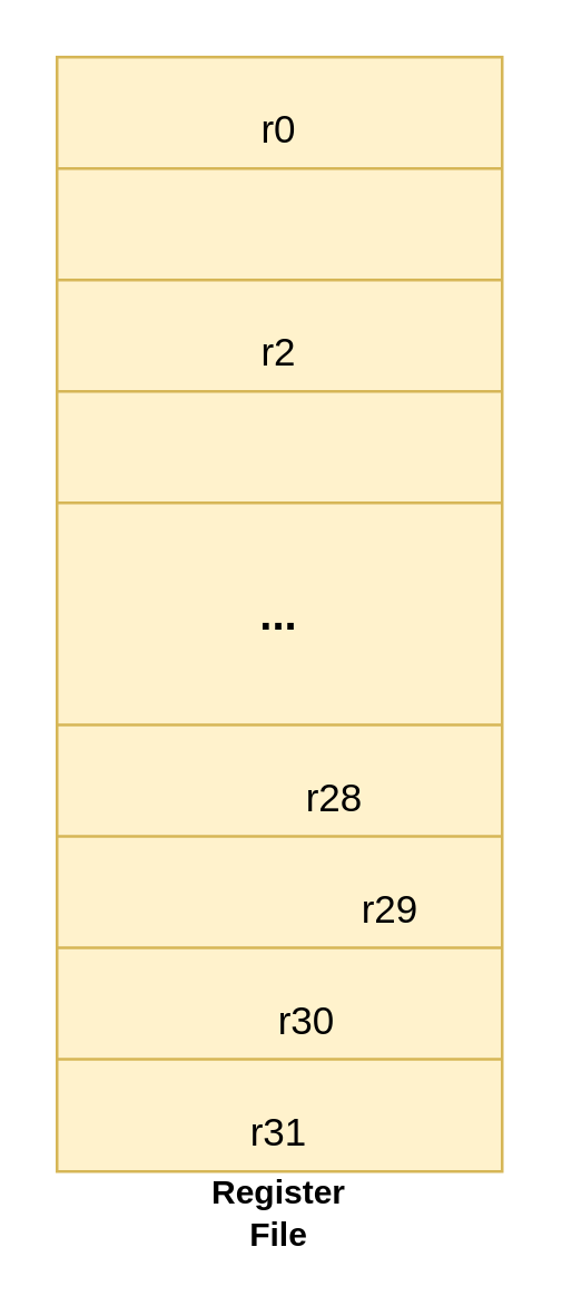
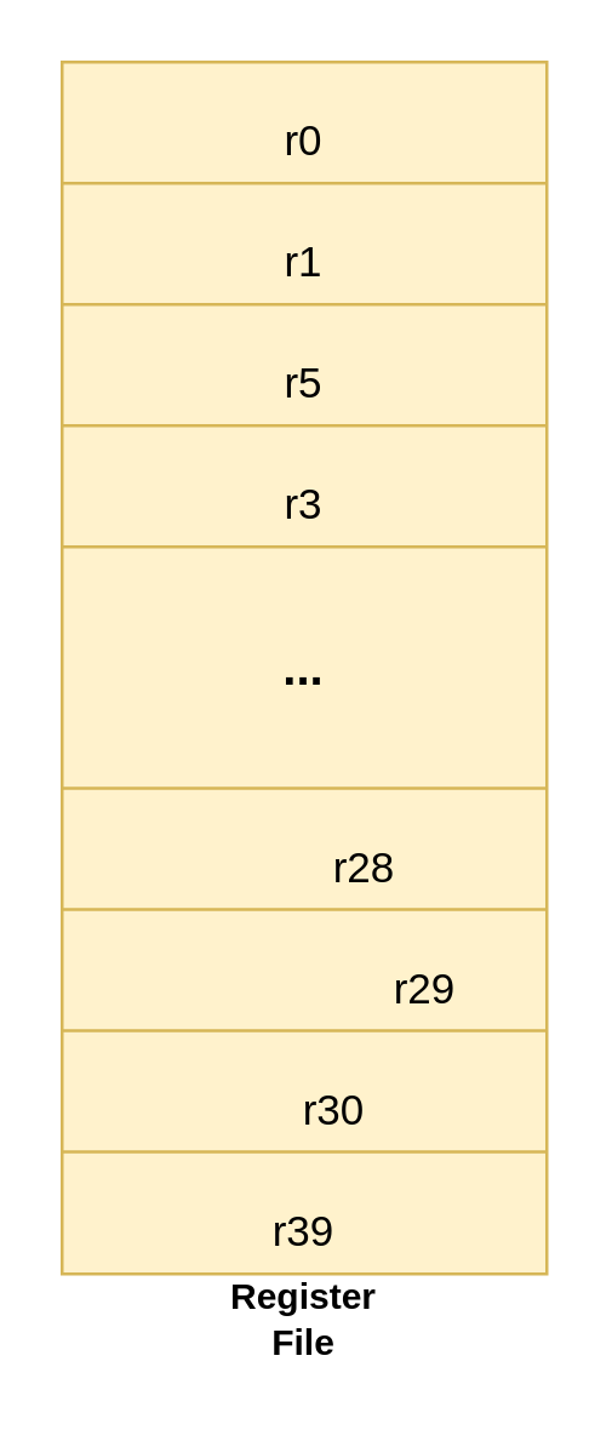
+ <mxCell id="13" value="&lt;font style=&quot;font-size: 14px&quot;&gt;r1&lt;/font&gt;" style="text;html=1;strokeColor=none;fillColor=none;align=center;verticalAlign=middle;whiteSpace=wrap;rounded=0;fontSize=16;" parent="1" vertex="1"><mxGeometry x="70" y="70" width="60" height="30" as="geometry" /></mxCell>
- <mxCell id="17" value="&lt;font style=&quot;font-size: 14px&quot;&gt;r2&lt;/font&gt;" style="text;html=1;strokeColor=none;fillColor=none;align=center;verticalAlign=middle;whiteSpace=wrap;rounded=0;fontSize=16;" parent="1" vertex="1"><mxGeometry x="70" y="110" width="60" height="30" as="geometry" /></mxCell>
+ <mxCell id="17" value="&lt;font style=&quot;font-size: 14px&quot;&gt;r5&lt;/font&gt;" style="text;html=1;strokeColor=none;fillColor=none;align=center;verticalAlign=middle;whiteSpace=wrap;rounded=0;fontSize=16;" parent="1" vertex="1"><mxGeometry x="70" y="110" width="60" height="30" as="geometry" /></mxCell>
+ <mxCell id="18" value="&lt;font style=&quot;font-size: 14px&quot;&gt;r3&lt;/font&gt;" style="text;html=1;strokeColor=none;fillColor=none;align=center;verticalAlign=middle;whiteSpace=wrap;rounded=0;fontSize=16;" parent="1" vertex="1"><mxGeometry x="70" y="150" width="60" height="30" as="geometry" /></mxCell>
- <mxCell id="19" value="&lt;font style=&quot;font-size: 14px&quot;&gt;r31&lt;/font&gt;" style="text;html=1;strokeColor=none;fillColor=none;align=center;verticalAlign=middle;whiteSpace=wrap;rounded=0;fontSize=16;" parent="1" vertex="1"><mxGeometry x="70" y="390" width="60" height="30" as="geometry" /></mxCell>
+ <mxCell id="19" value="&lt;font style=&quot;font-size: 14px&quot;&gt;r39&lt;/font&gt;" style="text;html=1;strokeColor=none;fillColor=none;align=center;verticalAlign=middle;whiteSpace=wrap;rounded=0;fontSize=16;" parent="1" vertex="1"><mxGeometry x="70" y="390" width="60" height="30" as="geometry" /></mxCell>
